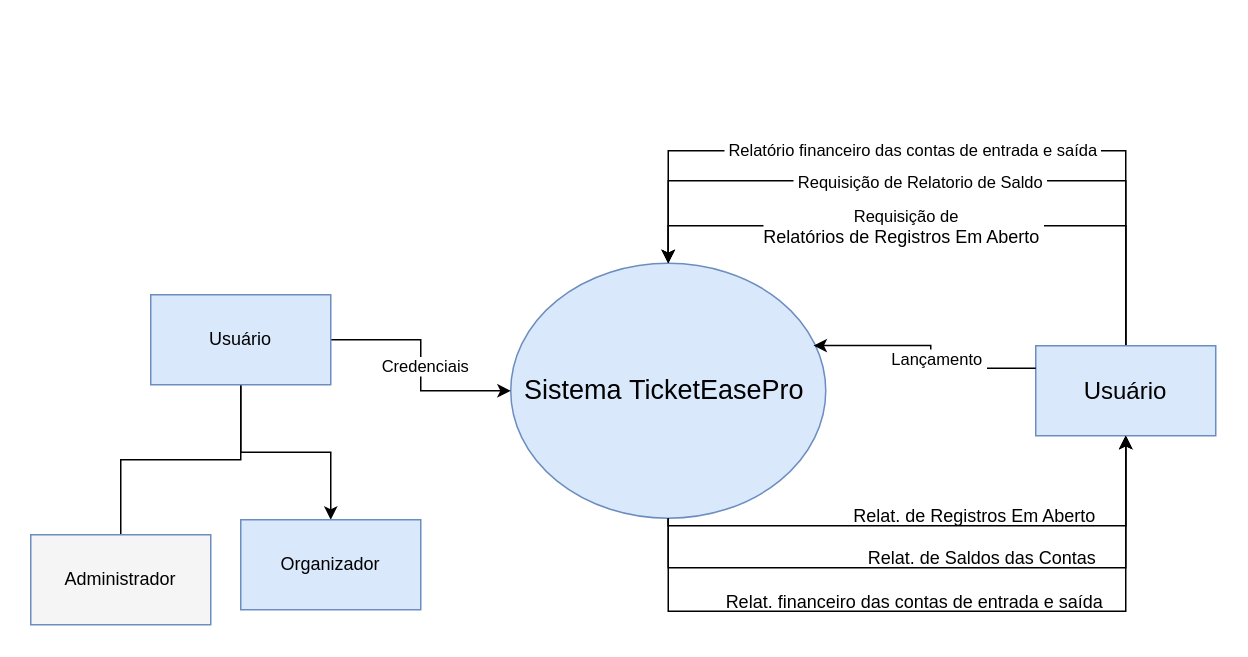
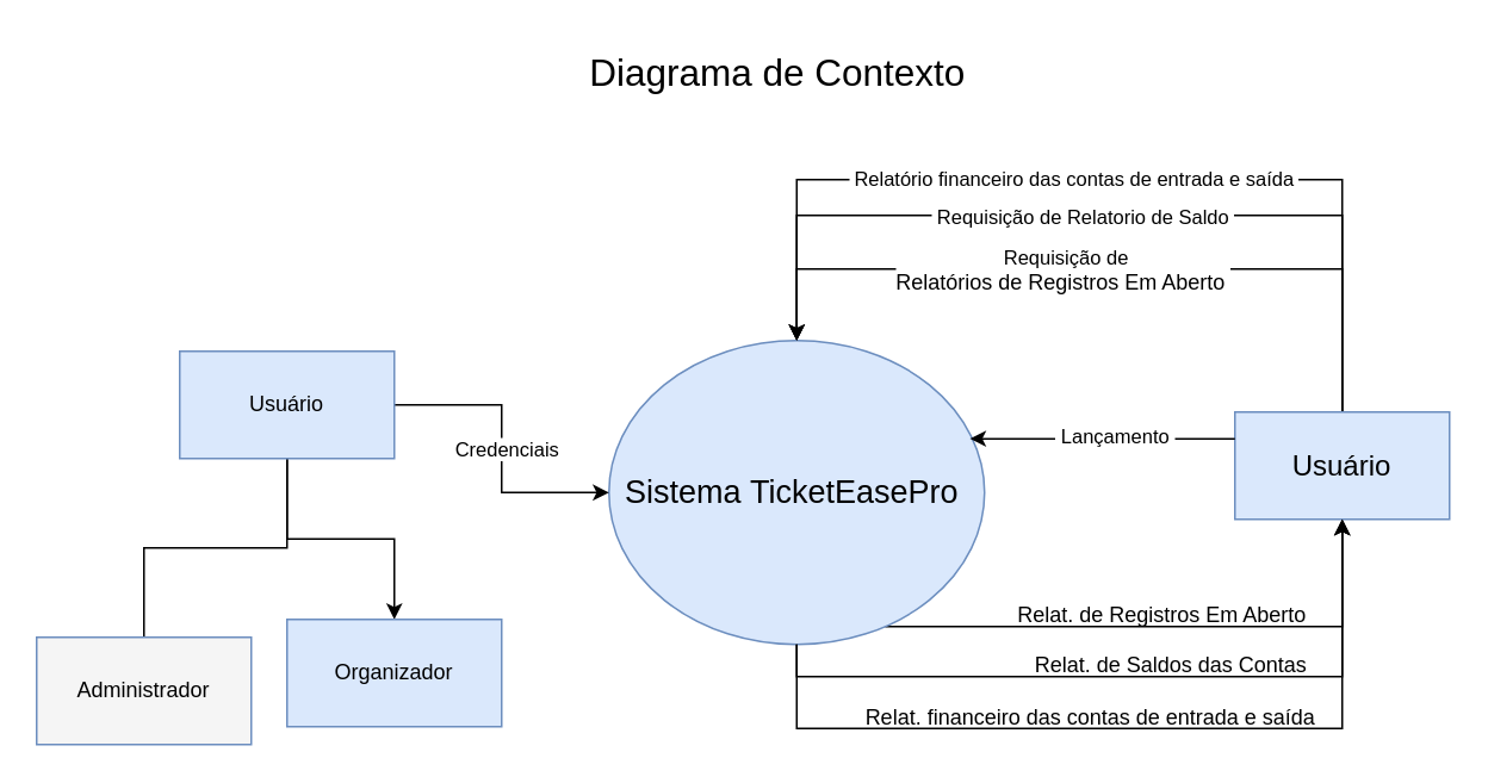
+ <mxCell id="24" value="&lt;font style=&quot;font-size: 21px;&quot;&gt;Diagrama de Contexto&lt;/font&gt;" style="text;html=1;align=center;verticalAlign=middle;resizable=0;points=[];autosize=1;strokeColor=none;fillColor=none;strokeWidth=5;" parent="1" vertex="1"><mxGeometry x="319" y="20" width="230" height="40" as="geometry" /></mxCell>
- <mxCell id="3" value="&lt;font style=&quot;font-size: 18px;&quot;&gt;Sistema&amp;nbsp;&lt;/font&gt;&lt;font style=&quot;font-size: 18px;&quot;&gt;TicketEasePro&amp;nbsp;&lt;/font&gt;" style="ellipse;whiteSpace=wrap;html=1;fillColor=#dae8fc;strokeColor=#6c8ebf;" parent="1" vertex="1"><mxGeometry x="340" y="175" width="210" height="170" as="geometry" /></mxCell>
+ <mxCell id="3" value="&lt;font style=&quot;font-size: 18px;&quot;&gt;Sistema&amp;nbsp;&lt;/font&gt;&lt;font style=&quot;font-size: 18px;&quot;&gt;TicketEasePro&amp;nbsp;&lt;/font&gt;" style="ellipse;whiteSpace=wrap;html=1;fillColor=#dae8fc;strokeColor=#6c8ebf;" parent="1" vertex="1"><mxGeometry x="340" y="190" width="210" height="170" as="geometry" /></mxCell>
